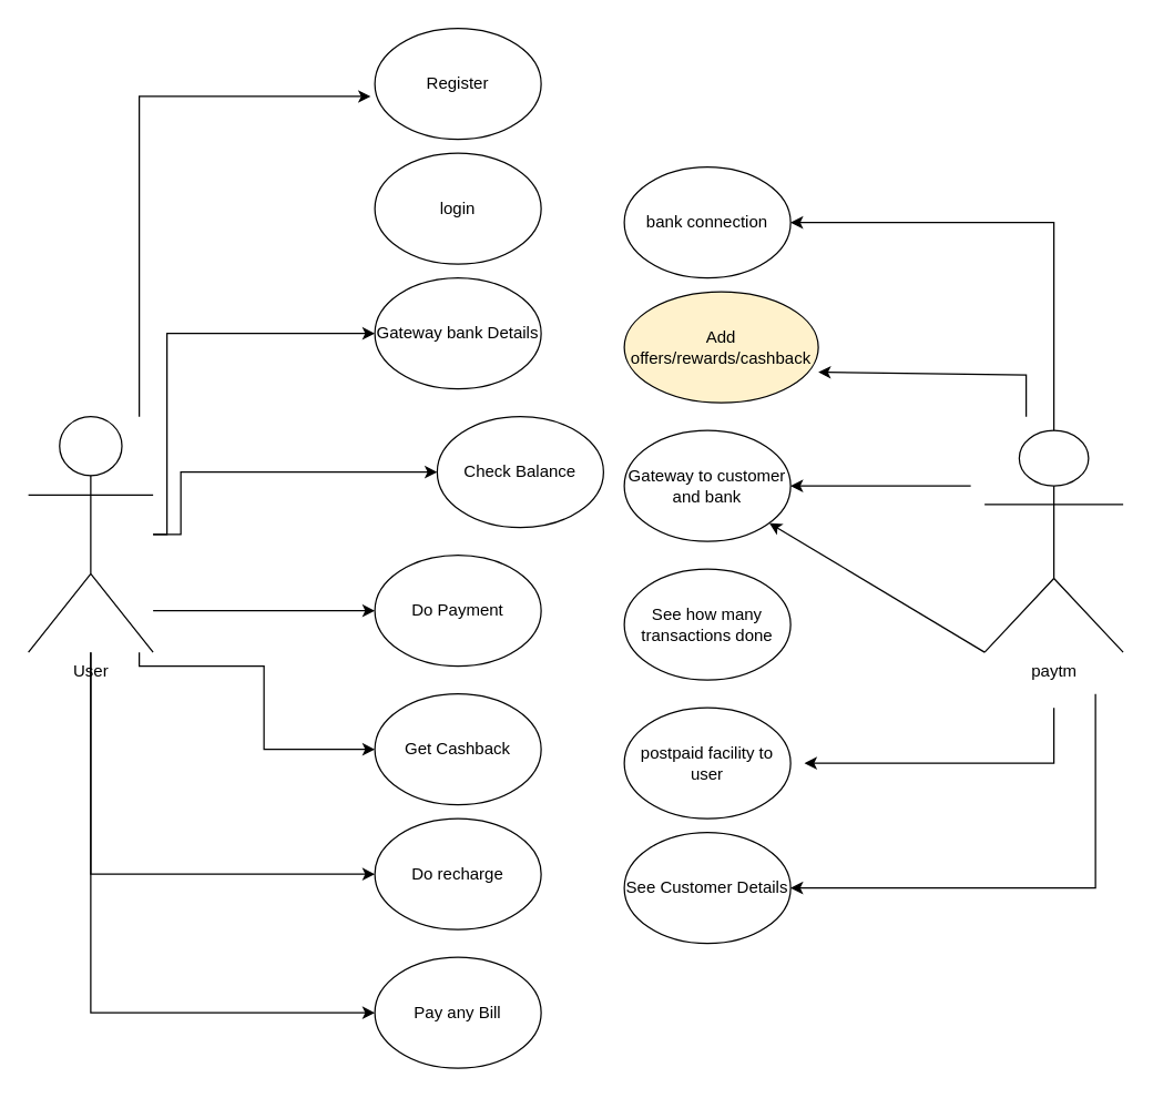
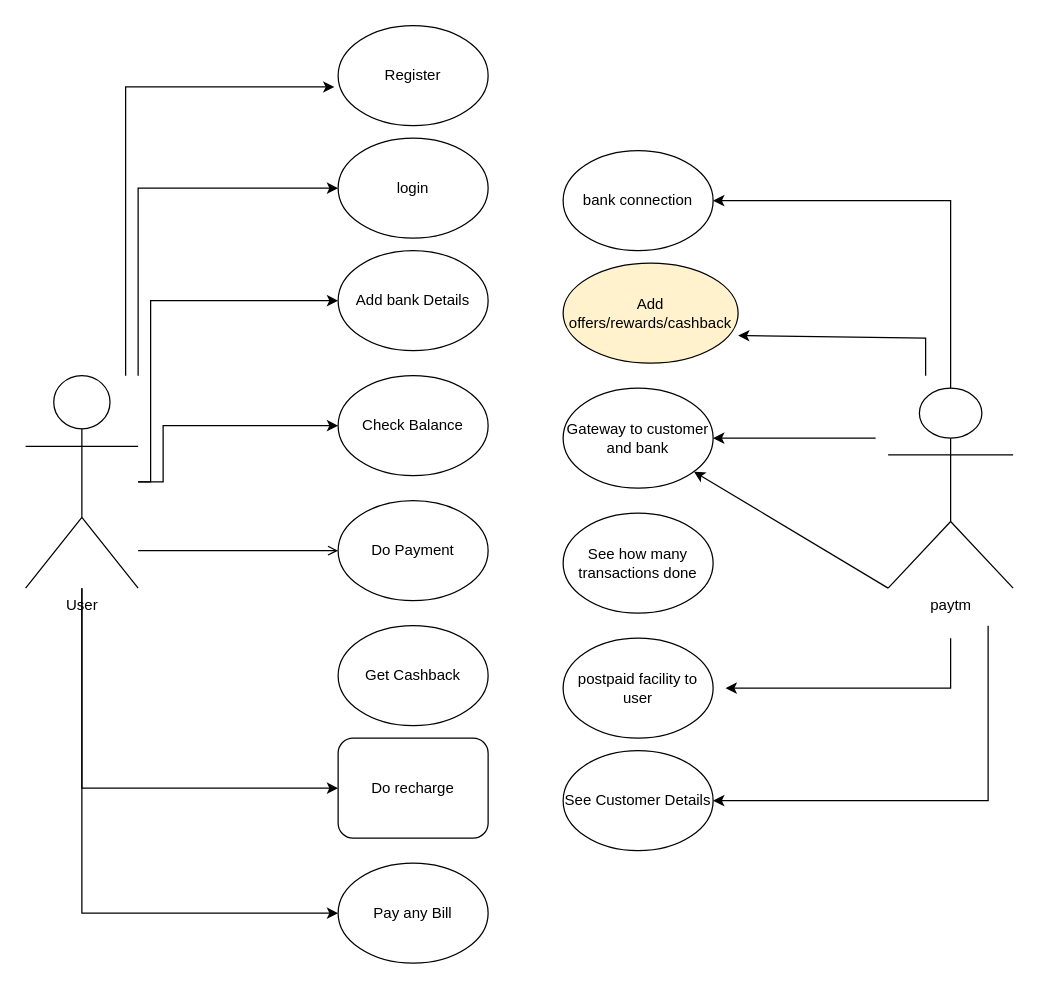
+ <mxCell id="3" style="edgeStyle=orthogonalEdgeStyle;rounded=0;orthogonalLoop=1;jettySize=auto;html=1;entryX=0;entryY=0.5;entryDx=0;entryDy=0;" edge="1" parent="1" source="10" target="12"><mxGeometry relative="1" as="geometry"><Array as="points"><mxPoint x="110" y="150" /></Array></mxGeometry></mxCell>
- <mxCell id="13" value="Gateway bank Details" style="ellipse;whiteSpace=wrap;html=1;" vertex="1" parent="1"><mxGeometry x="270" y="200" width="120" height="80" as="geometry" /></mxCell>
+ <mxCell id="13" value="Add bank Details" style="ellipse;whiteSpace=wrap;html=1;" vertex="1" parent="1"><mxGeometry x="270" y="200" width="120" height="80" as="geometry" /></mxCell>
- <mxCell id="14" value="Check Balance" style="ellipse;whiteSpace=wrap;html=1;" vertex="1" parent="1"><mxGeometry x="315" y="300" width="120" height="80" as="geometry" /></mxCell>
+ <mxCell id="14" value="Check Balance" style="ellipse;whiteSpace=wrap;html=1;" vertex="1" parent="1"><mxGeometry x="270" y="300" width="120" height="80" as="geometry" /></mxCell>
- <mxCell id="6" style="edgeStyle=orthogonalEdgeStyle;rounded=0;orthogonalLoop=1;jettySize=auto;html=1;entryX=0;entryY=0.5;entryDx=0;entryDy=0;" edge="1" parent="1" source="10" target="15"><mxGeometry relative="1" as="geometry"><mxPoint x="130" y="390" as="targetPoint" /><Array as="points"><mxPoint x="180" y="440" /><mxPoint x="180" y="440" /></Array></mxGeometry></mxCell>
+ <mxCell id="6" style="edgeStyle=orthogonalEdgeStyle;rounded=0;orthogonalLoop=1;jettySize=auto;html=1;entryX=0;entryY=0.5;entryDx=0;entryDy=0;endArrow=open;" edge="1" parent="1" source="10" target="15"><mxGeometry relative="1" as="geometry"><mxPoint x="130" y="390" as="targetPoint" /><Array as="points"><mxPoint x="180" y="440" /><mxPoint x="180" y="440" /></Array></mxGeometry></mxCell>
- <mxCell id="7" style="edgeStyle=orthogonalEdgeStyle;rounded=0;orthogonalLoop=1;jettySize=auto;html=1;entryX=0;entryY=0.5;entryDx=0;entryDy=0;" edge="1" parent="1" source="10" target="16"><mxGeometry relative="1" as="geometry"><Array as="points"><mxPoint x="100" y="480" /><mxPoint x="190" y="480" /><mxPoint x="190" y="540" /></Array></mxGeometry></mxCell>
- <mxCell id="17" value="Do recharge" style="ellipse;whiteSpace=wrap;html=1;" vertex="1" parent="1"><mxGeometry x="270" y="590" width="120" height="80" as="geometry" /></mxCell>
+ <mxCell id="17" value="Do recharge" style="whiteSpace=wrap;html=1;rounded=1;" vertex="1" parent="1"><mxGeometry x="270" y="590" width="120" height="80" as="geometry" /></mxCell>
